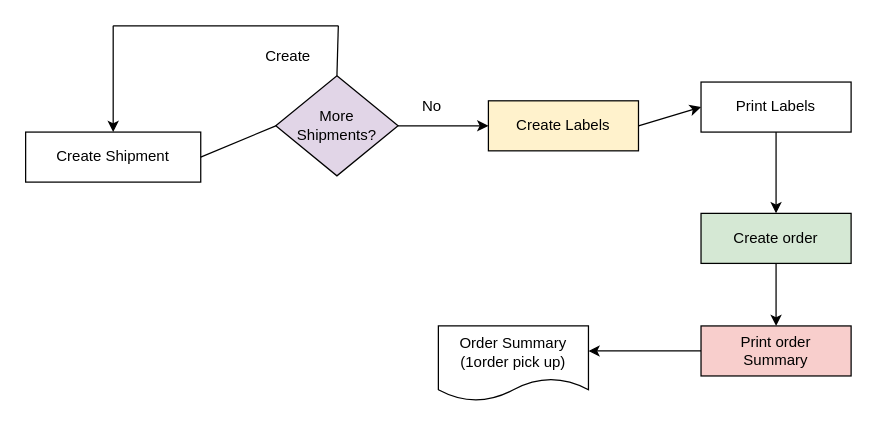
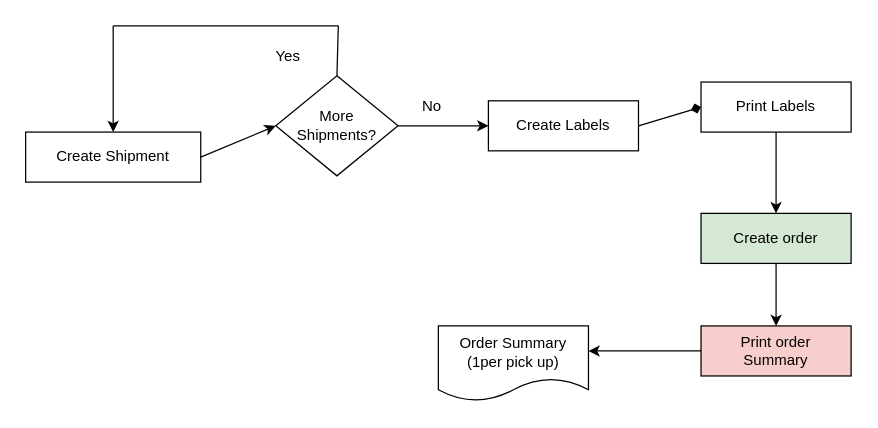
- <mxCell id="5" value="Create" style="text;html=1;strokeColor=none;fillColor=none;align=center;verticalAlign=middle;whiteSpace=wrap;rounded=0;" parent="1" vertex="1"><mxGeometry x="200" y="30" width="60" height="30" as="geometry" /></mxCell>
+ <mxCell id="5" value="Yes" style="text;html=1;strokeColor=none;fillColor=none;align=center;verticalAlign=middle;whiteSpace=wrap;rounded=0;" parent="1" vertex="1"><mxGeometry x="200" y="30" width="60" height="30" as="geometry" /></mxCell>
- <mxCell id="11" value="" style="endArrow=classic;html=1;rounded=0;exitX=1;exitY=0.5;exitDx=0;exitDy=0;entryX=0;entryY=0.5;entryDx=0;entryDy=0;" parent="1" source="8" target="10" edge="1"><mxGeometry width="50" height="50" relative="1" as="geometry"><mxPoint x="350" y="200" as="sourcePoint" /><mxPoint x="400" y="150" as="targetPoint" /></mxGeometry></mxCell>
+ <mxCell id="11" value="" style="endArrow=diamond;html=1;rounded=0;exitX=1;exitY=0.5;exitDx=0;exitDy=0;entryX=0;entryY=0.5;entryDx=0;entryDy=0;" parent="1" source="8" target="10" edge="1"><mxGeometry width="50" height="50" relative="1" as="geometry"><mxPoint x="350" y="200" as="sourcePoint" /><mxPoint x="400" y="150" as="targetPoint" /></mxGeometry></mxCell>
- <mxCell id="3" value="More &lt;br&gt;Shipments?" style="rhombus;whiteSpace=wrap;html=1;fillColor=#e1d5e7;" parent="1" vertex="1"><mxGeometry x="220" y="60" width="97.78" height="80" as="geometry" /></mxCell>
+ <mxCell id="3" value="More &lt;br&gt;Shipments?" style="rhombus;whiteSpace=wrap;html=1;" parent="1" vertex="1"><mxGeometry x="220" y="60" width="97.78" height="80" as="geometry" /></mxCell>
- <mxCell id="8" value="Create Labels" style="rounded=0;whiteSpace=wrap;html=1;fillColor=#fff2cc;" parent="1" vertex="1"><mxGeometry x="390" y="80" width="120" height="40" as="geometry" /></mxCell>
+ <mxCell id="8" value="Create Labels" style="rounded=0;whiteSpace=wrap;html=1;" parent="1" vertex="1"><mxGeometry x="390" y="80" width="120" height="40" as="geometry" /></mxCell>
- <mxCell id="4" value="" style="endArrow=none;html=1;rounded=0;entryX=0;entryY=0.5;entryDx=0;entryDy=0;exitX=1;exitY=0.5;exitDx=0;exitDy=0;" parent="1" source="2" target="3" edge="1"><mxGeometry width="50" height="50" relative="1" as="geometry"><mxPoint x="150" y="110" as="sourcePoint" /><mxPoint x="400" y="150" as="targetPoint" /></mxGeometry></mxCell>
+ <mxCell id="4" value="" style="endArrow=classic;html=1;rounded=0;entryX=0;entryY=0.5;entryDx=0;entryDy=0;exitX=1;exitY=0.5;exitDx=0;exitDy=0;" parent="1" source="2" target="3" edge="1"><mxGeometry width="50" height="50" relative="1" as="geometry"><mxPoint x="150" y="110" as="sourcePoint" /><mxPoint x="400" y="150" as="targetPoint" /></mxGeometry></mxCell>
- <mxCell id="16" value="Order Summary&lt;br&gt;(1order pick up)" style="shape=document;whiteSpace=wrap;html=1;boundedLbl=1;" parent="1" vertex="1"><mxGeometry x="350" y="260" width="120" height="60" as="geometry" /></mxCell>
+ <mxCell id="16" value="Order Summary&lt;br&gt;(1per pick up)" style="shape=document;whiteSpace=wrap;html=1;boundedLbl=1;" parent="1" vertex="1"><mxGeometry x="350" y="260" width="120" height="60" as="geometry" /></mxCell>
